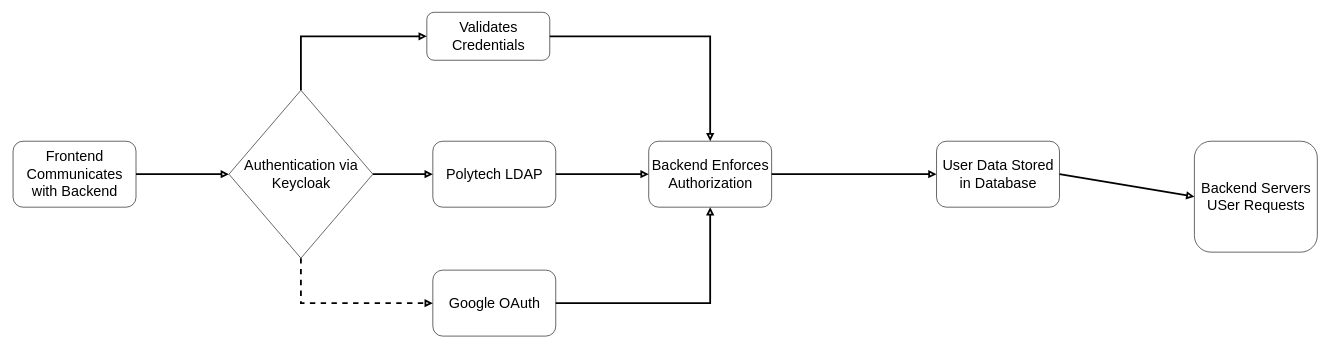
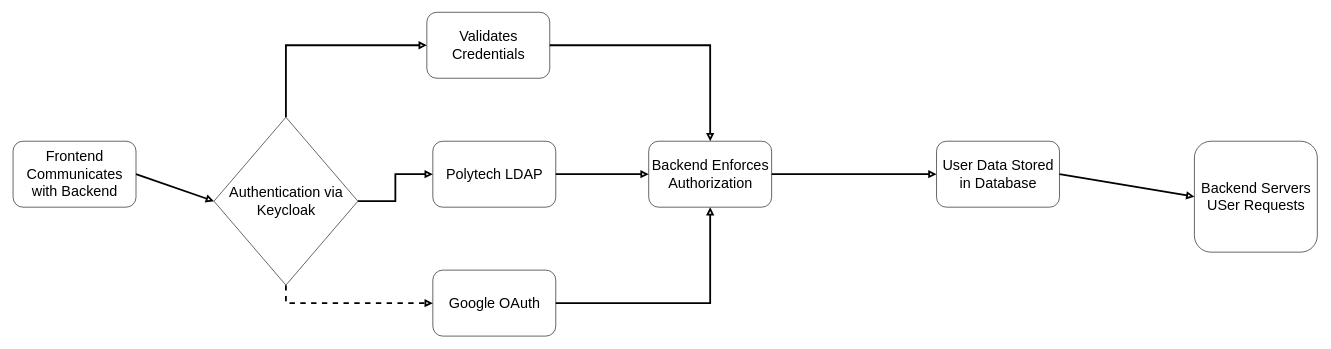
- <mxCell id="10" value="&lt;font style=&quot;font-size: 24px;&quot;&gt;Validates Credentials&lt;/font&gt;" style="rounded=1;whiteSpace=wrap;html=1;" vertex="1" parent="1"><mxGeometry x="710.5" y="20" width="205" height="80" as="geometry" /></mxCell>
+ <mxCell id="10" value="&lt;font style=&quot;font-size: 24px;&quot;&gt;Validates Credentials&lt;/font&gt;" style="rounded=1;whiteSpace=wrap;html=1;" vertex="1" parent="1"><mxGeometry x="710.5" y="20" width="205" height="110" as="geometry" /></mxCell>
- <mxCell id="8" value="&lt;font style=&quot;font-size: 24px;&quot;&gt;Authentication via Keycloak&lt;/font&gt;" style="rhombus;whiteSpace=wrap;html=1;" vertex="1" parent="1"><mxGeometry x="380.5" y="150" width="240" height="280" as="geometry" /></mxCell>
+ <mxCell id="8" value="&lt;font style=&quot;font-size: 24px;&quot;&gt;Authentication via Keycloak&lt;/font&gt;" style="rhombus;whiteSpace=wrap;html=1;" vertex="1" parent="1"><mxGeometry x="355.5" y="195" width="240" height="280" as="geometry" /></mxCell>
